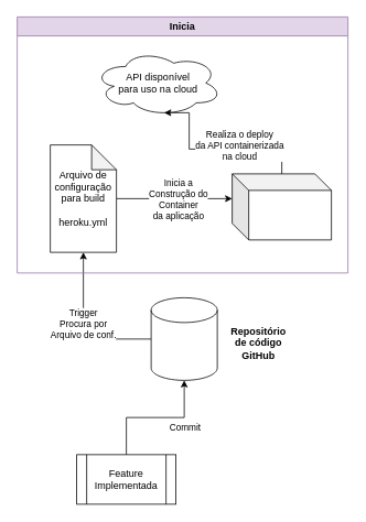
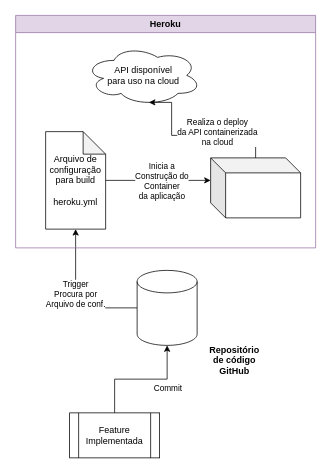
- <mxCell id="12" value="Inicia" style="swimlane;fillColor=#e1d5e7;strokeColor=#9673a6;" vertex="1" parent="1"><mxGeometry x="20" y="20" width="400" height="310" as="geometry" /></mxCell>
+ <mxCell id="12" value="Heroku" style="swimlane;fillColor=#e1d5e7;strokeColor=#9673a6;" vertex="1" parent="1"><mxGeometry x="20" y="20" width="400" height="310" as="geometry" /></mxCell>
- <mxCell id="18" value="Repositório de código GitHub" style="text;html=1;strokeColor=none;fillColor=none;align=center;verticalAlign=middle;whiteSpace=wrap;rounded=0;fontStyle=1" vertex="1" parent="1"><mxGeometry x="282" y="400" width="60" height="30" as="geometry" /></mxCell>
+ <mxCell id="18" value="Repositório de código GitHub" style="text;html=1;strokeColor=none;fillColor=none;align=center;verticalAlign=middle;whiteSpace=wrap;rounded=0;fontStyle=1" vertex="1" parent="1"><mxGeometry x="282" y="465" width="60" height="30" as="geometry" /></mxCell>
